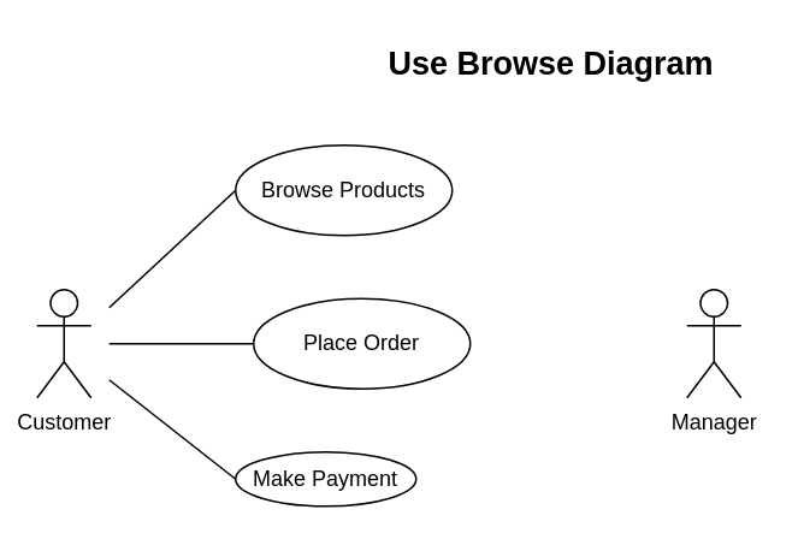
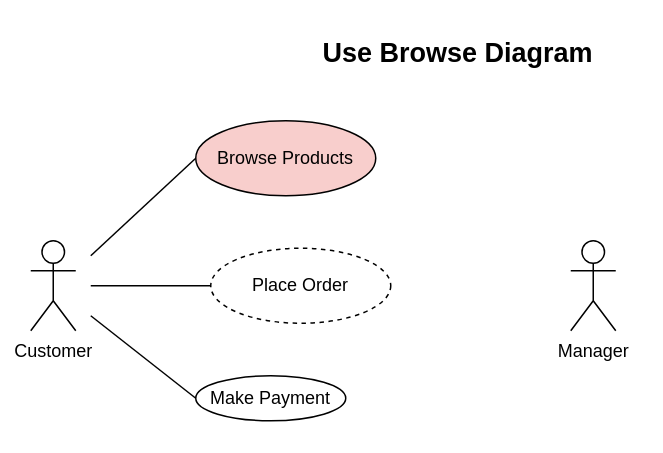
- <mxCell id="3" value="Browse Products" style="ellipse;whiteSpace=wrap;html=1;" vertex="1" parent="1"><mxGeometry x="130" y="80" width="120" height="50" as="geometry" /></mxCell>
+ <mxCell id="3" value="Browse Products" style="ellipse;whiteSpace=wrap;html=1;fillColor=#f8cecc;" vertex="1" parent="1"><mxGeometry x="130" y="80" width="120" height="50" as="geometry" /></mxCell>
- <mxCell id="4" value="Place Order" style="ellipse;whiteSpace=wrap;html=1;" vertex="1" parent="1"><mxGeometry x="140" y="165" width="120" height="50" as="geometry" /></mxCell>
+ <mxCell id="4" value="Place Order" style="ellipse;whiteSpace=wrap;html=1;dashed=1;" vertex="1" parent="1"><mxGeometry x="140" y="165" width="120" height="50" as="geometry" /></mxCell>
